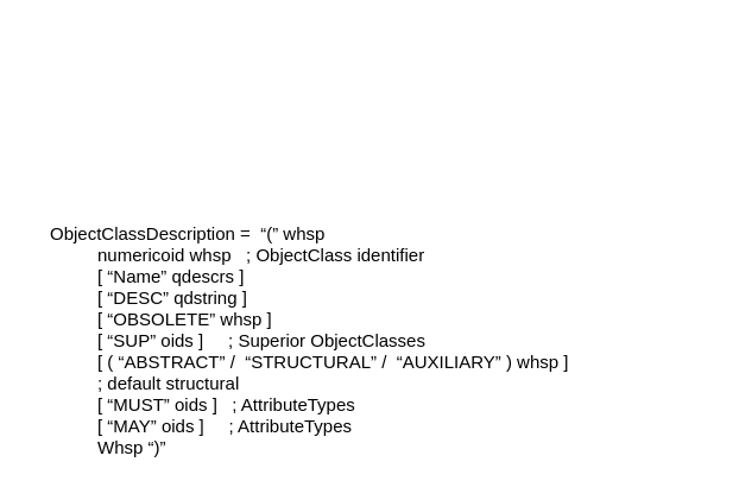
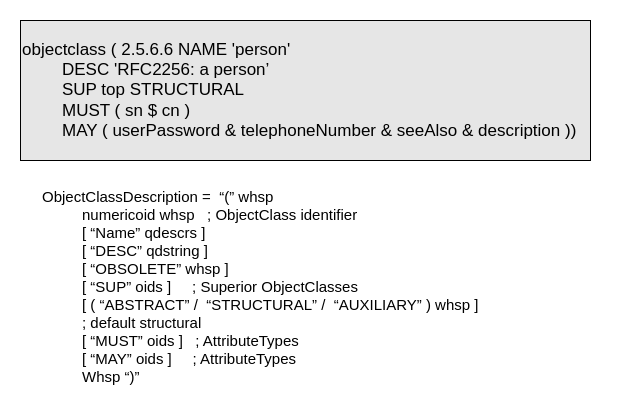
+ <mxCell id="2" value="&lt;div style=&quot;&quot;&gt;&lt;div style=&quot;font-size: 17px;&quot;&gt;&lt;div&gt;objectclass ( 2.5.6.6 NAME 'person'&lt;/div&gt;&lt;/div&gt;&lt;/div&gt;&lt;blockquote style=&quot;margin: 0 0 0 40px; border: none; padding: 0px;&quot;&gt;&lt;div style=&quot;&quot;&gt;&lt;div style=&quot;font-size: 17px;&quot;&gt;&lt;div&gt;DESC 'RFC2256: a person’&lt;/div&gt;&lt;/div&gt;&lt;/div&gt;&lt;div style=&quot;&quot;&gt;&lt;div style=&quot;font-size: 17px;&quot;&gt;&lt;div&gt;SUP top STRUCTURAL&lt;/div&gt;&lt;/div&gt;&lt;/div&gt;&lt;div style=&quot;&quot;&gt;&lt;div style=&quot;font-size: 17px;&quot;&gt;&lt;div&gt;MUST ( sn $ cn )&lt;/div&gt;&lt;/div&gt;&lt;/div&gt;&lt;div style=&quot;&quot;&gt;&lt;div style=&quot;font-size: 17px;&quot;&gt;&lt;div&gt;MAY ( userPassword &amp;amp; telephoneNumber &amp;amp; seeAlso &amp;amp; description ))&lt;/div&gt;&lt;/div&gt;&lt;/div&gt;&lt;/blockquote&gt;" style="rounded=0;whiteSpace=wrap;html=1;align=left;fillColor=#E6E6E6;" vertex="1" parent="1"><mxGeometry x="20" y="20" width="570" height="140" as="geometry" /></mxCell>
